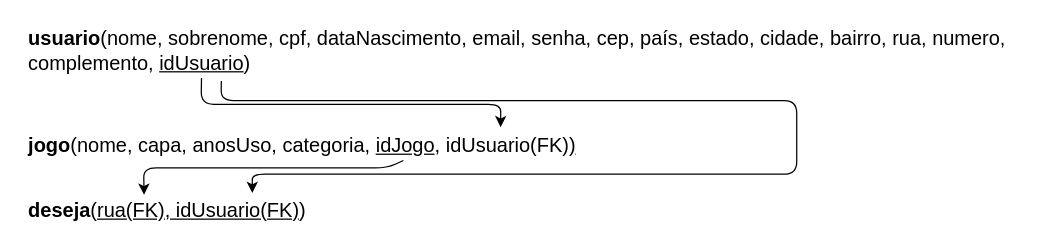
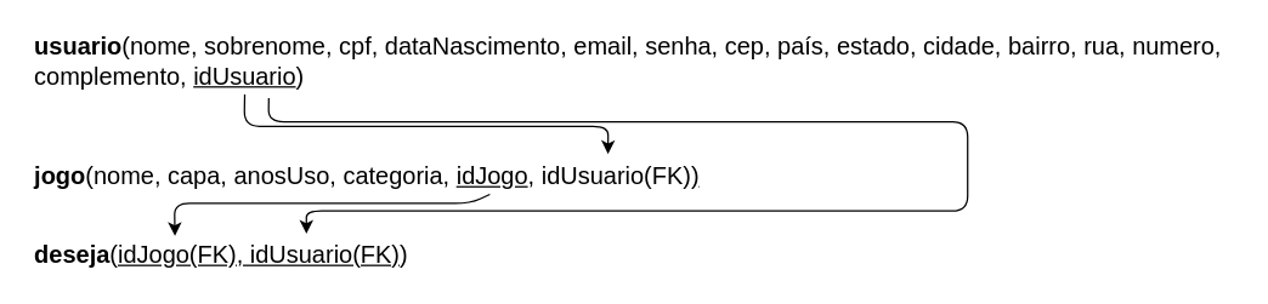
- <mxCell id="5" value="&lt;b&gt;deseja&lt;/b&gt;(&lt;u&gt;rua(FK), idUsuario(FK)&lt;/u&gt;)&amp;nbsp;" style="text;html=1;strokeColor=none;fillColor=none;align=left;verticalAlign=middle;whiteSpace=wrap;rounded=0;fontStyle=0;fontSize=16;" vertex="1" parent="1"><mxGeometry x="20" y="157.5" width="793" height="21" as="geometry" /></mxCell>
+ <mxCell id="5" value="&lt;b&gt;deseja&lt;/b&gt;(&lt;u&gt;idJogo(FK), idUsuario(FK)&lt;/u&gt;)&amp;nbsp;" style="text;html=1;strokeColor=none;fillColor=none;align=left;verticalAlign=middle;whiteSpace=wrap;rounded=0;fontStyle=0;fontSize=16;" vertex="1" parent="1"><mxGeometry x="20" y="157.5" width="793" height="21" as="geometry" /></mxCell>
